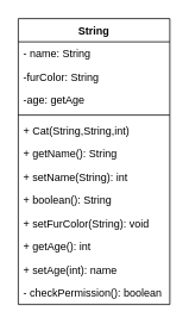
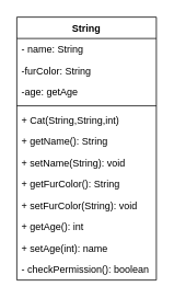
- <mxCell id="9" value="+ setName(String): int" style="text;strokeColor=none;fillColor=none;align=left;verticalAlign=top;spacingLeft=4;spacingRight=4;overflow=hidden;rotatable=0;points=[[0,0.5],[1,0.5]];portConstraint=eastwest;" vertex="1" parent="2"><mxGeometry y="164" width="170" height="26" as="geometry" /></mxCell>
+ <mxCell id="9" value="+ setName(String): void" style="text;strokeColor=none;fillColor=none;align=left;verticalAlign=top;spacingLeft=4;spacingRight=4;overflow=hidden;rotatable=0;points=[[0,0.5],[1,0.5]];portConstraint=eastwest;" vertex="1" parent="2"><mxGeometry y="164" width="170" height="26" as="geometry" /></mxCell>
- <mxCell id="10" value="+ boolean(): String" style="text;strokeColor=none;fillColor=none;align=left;verticalAlign=top;spacingLeft=4;spacingRight=4;overflow=hidden;rotatable=0;points=[[0,0.5],[1,0.5]];portConstraint=eastwest;" vertex="1" parent="2"><mxGeometry y="190" width="170" height="26" as="geometry" /></mxCell>
+ <mxCell id="10" value="+ getFurColor(): String" style="text;strokeColor=none;fillColor=none;align=left;verticalAlign=top;spacingLeft=4;spacingRight=4;overflow=hidden;rotatable=0;points=[[0,0.5],[1,0.5]];portConstraint=eastwest;" vertex="1" parent="2"><mxGeometry y="190" width="170" height="26" as="geometry" /></mxCell>
